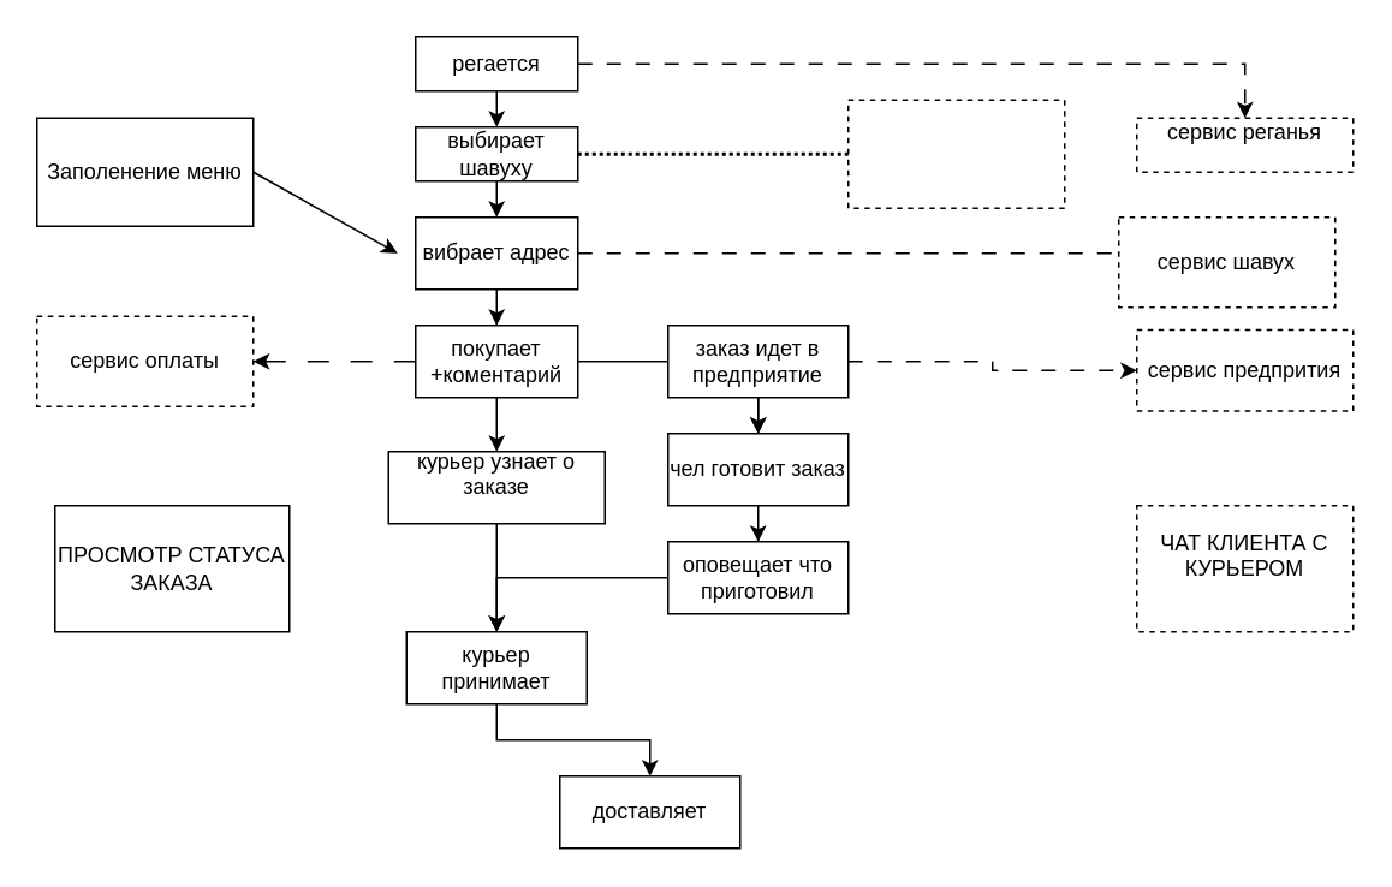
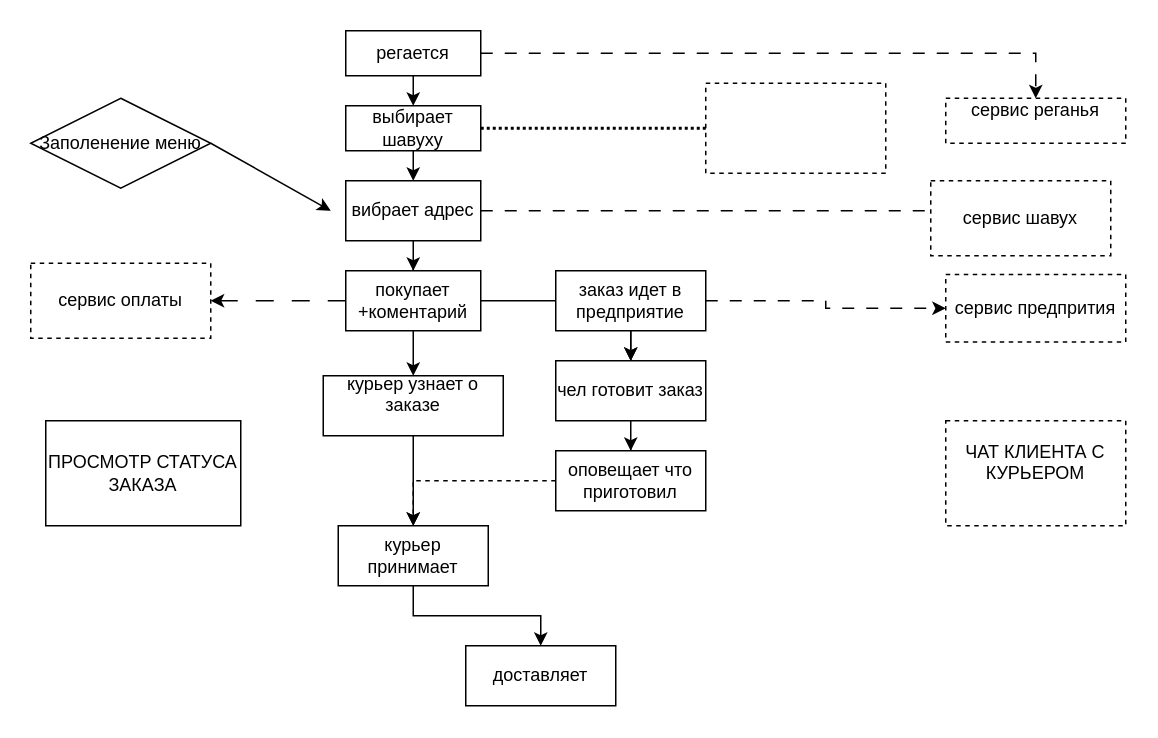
- <mxCell id="30" value="Заполенение меню" style="rounded=0;whiteSpace=wrap;html=1;" parent="1" vertex="1"><mxGeometry x="20" y="65" width="120" height="60" as="geometry" /></mxCell>
+ <mxCell id="30" value="Заполенение меню" style="rhombus;whiteSpace=wrap;html=1;" parent="1" vertex="1"><mxGeometry x="20" y="65" width="120" height="60" as="geometry" /></mxCell>
- <mxCell id="17" value="" style="edgeStyle=orthogonalEdgeStyle;rounded=0;orthogonalLoop=1;jettySize=auto;html=1;" parent="1" source="18" target="20" edge="1"><mxGeometry relative="1" as="geometry" /></mxCell>
+ <mxCell id="17" value="" style="edgeStyle=orthogonalEdgeStyle;rounded=0;orthogonalLoop=1;jettySize=auto;html=1;dashed=1;" parent="1" source="18" target="20" edge="1"><mxGeometry relative="1" as="geometry" /></mxCell>
